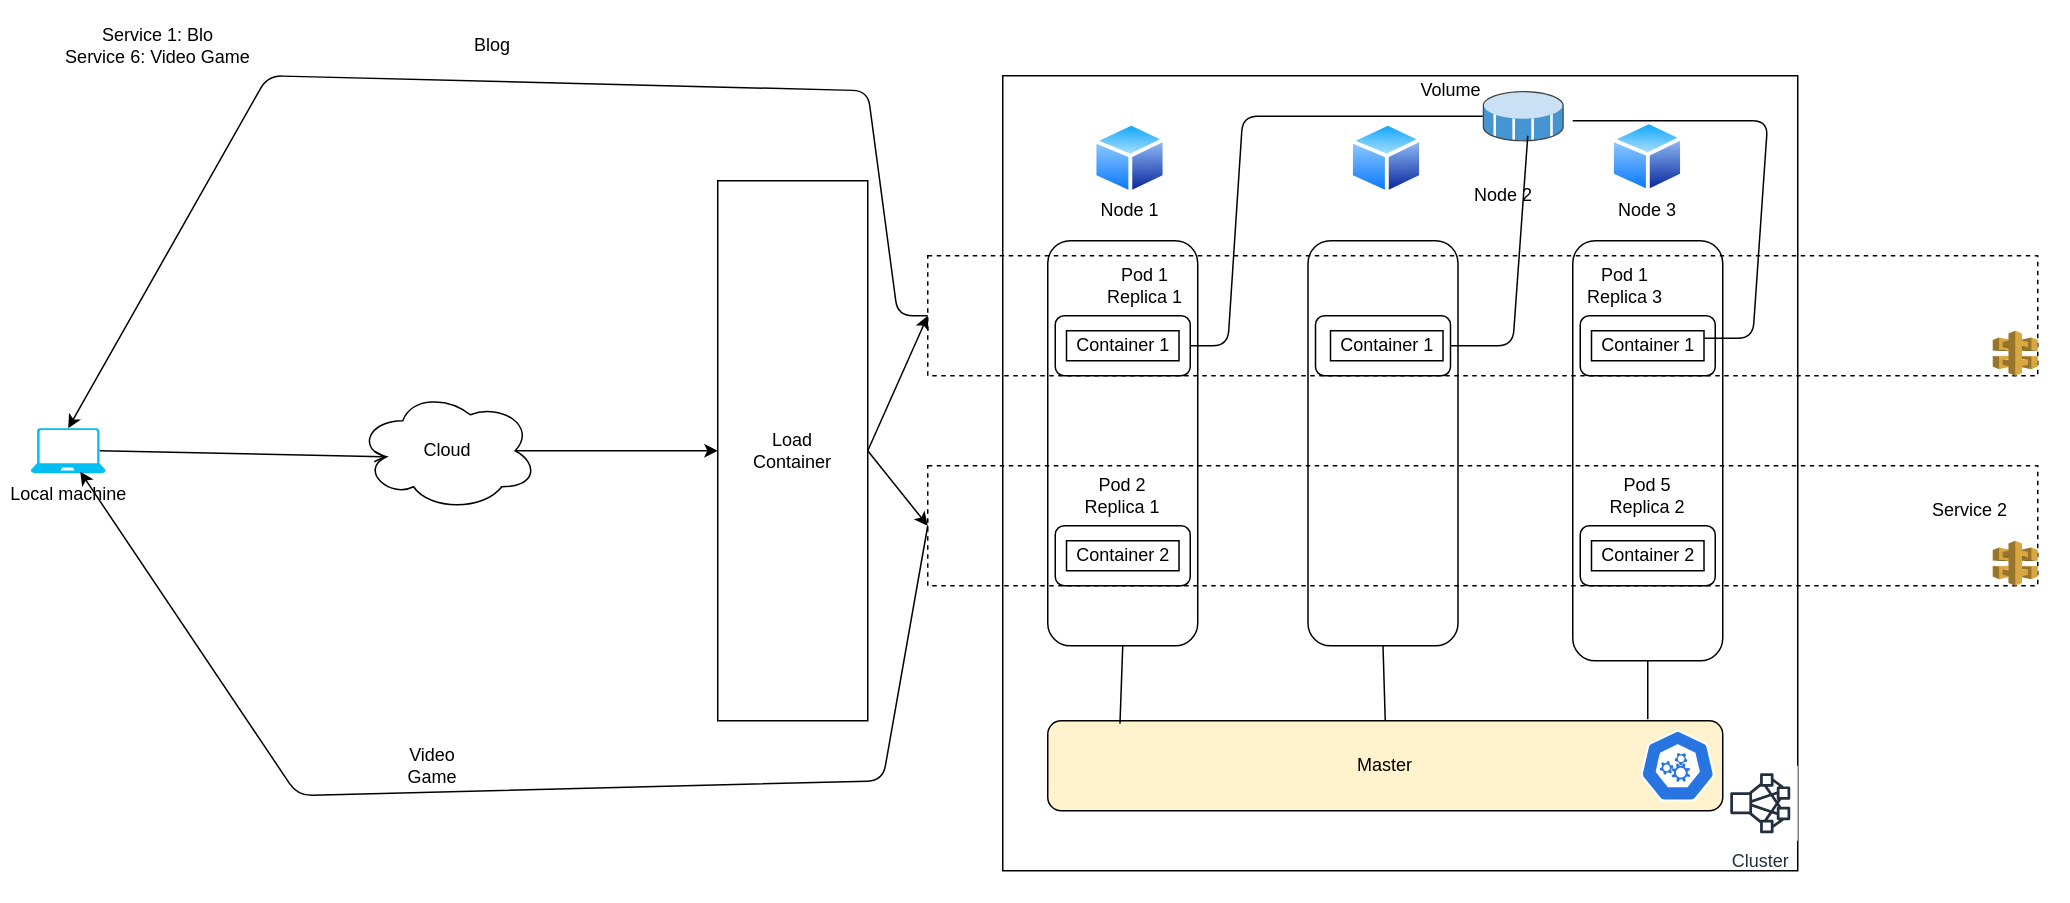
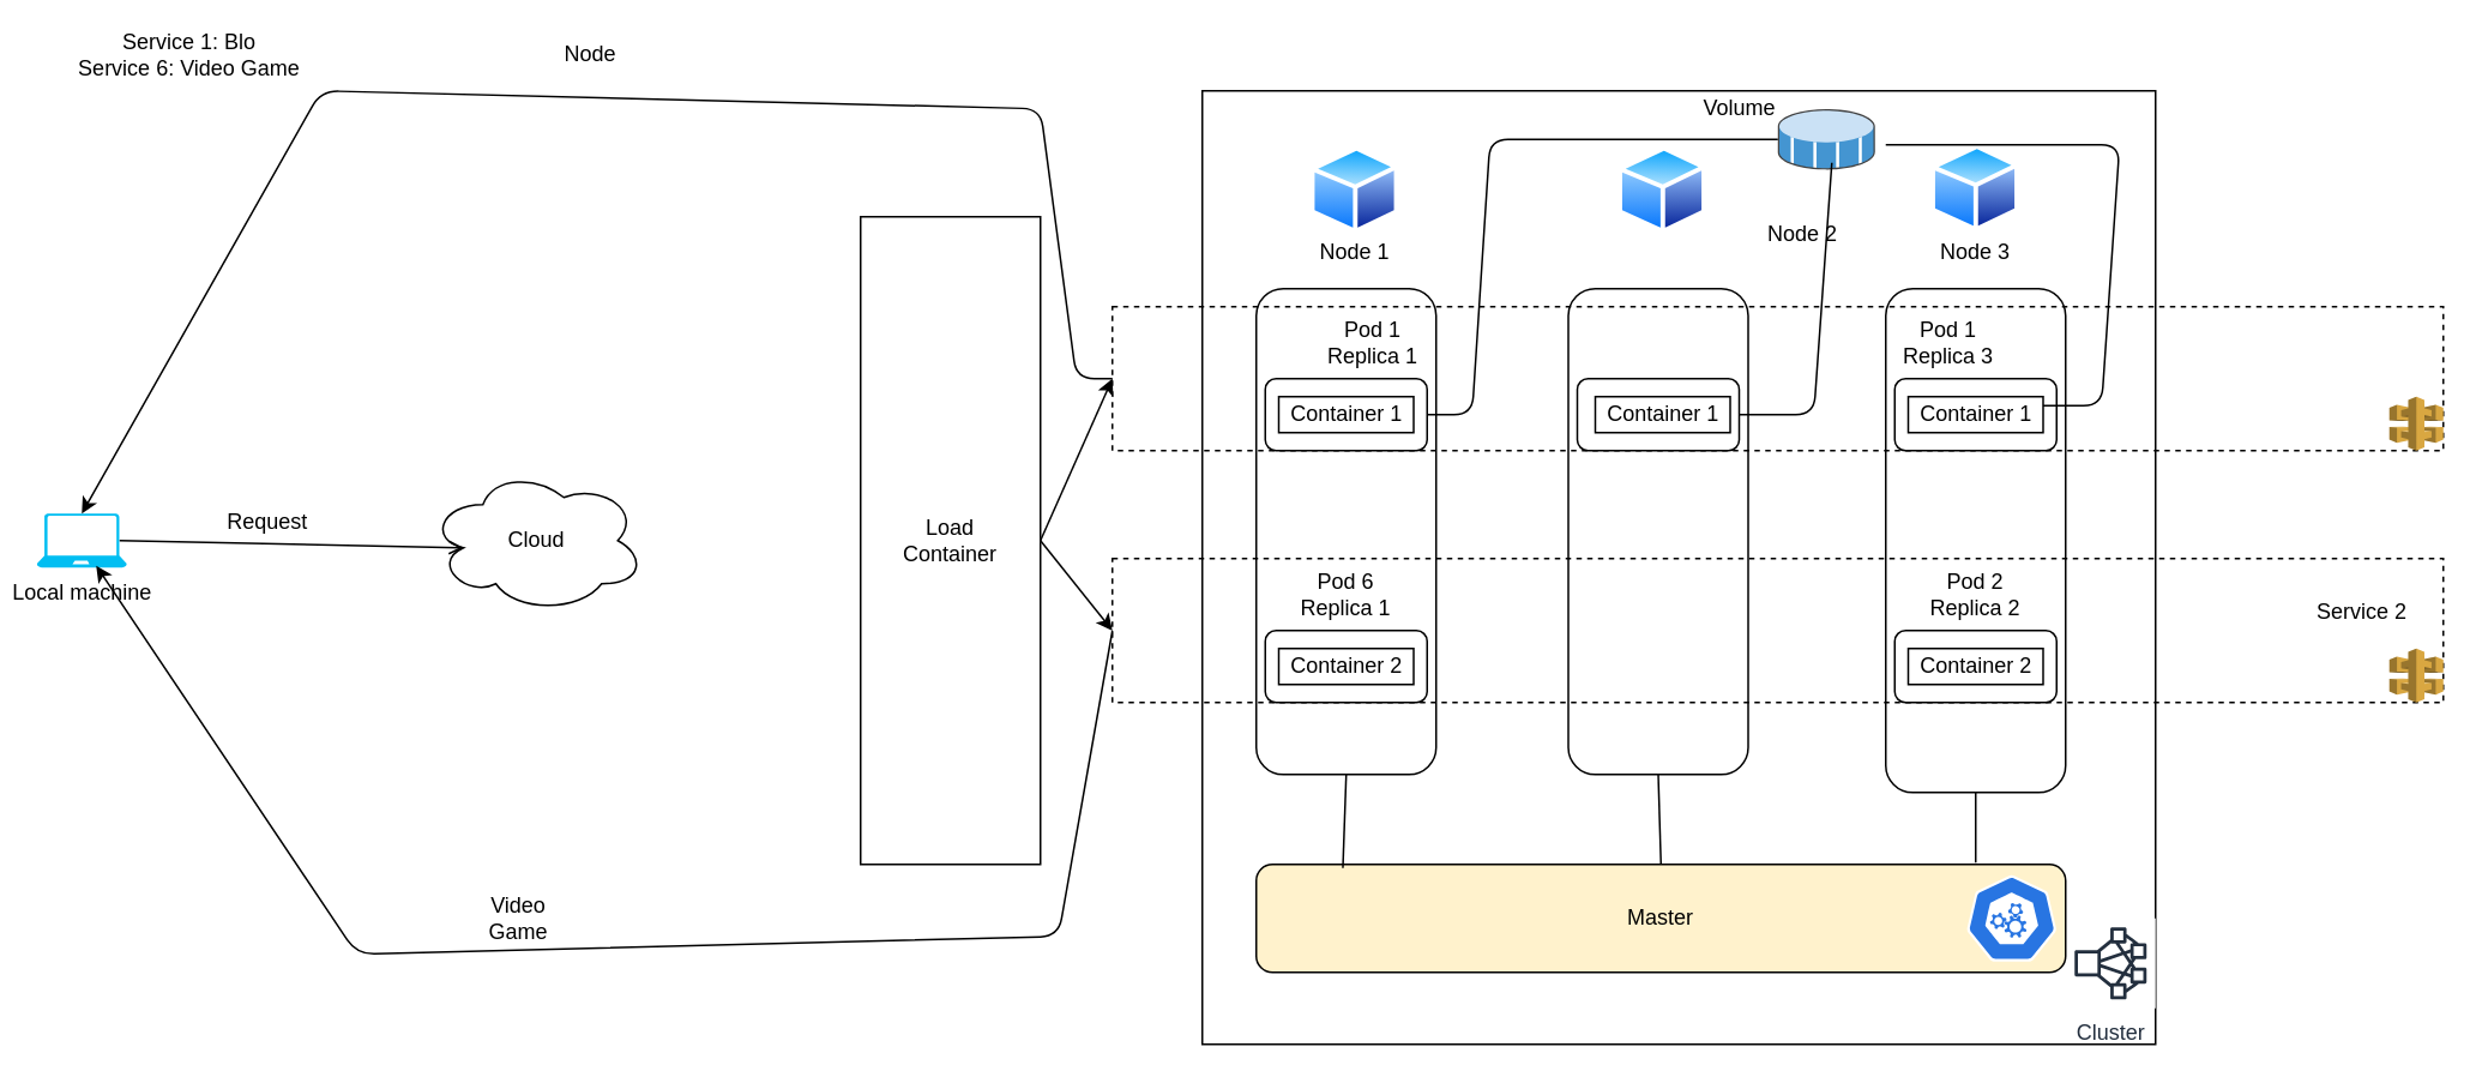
- <mxCell id="51" value="Blog" style="text;html=1;strokeColor=none;fillColor=none;align=center;verticalAlign=middle;whiteSpace=wrap;rounded=0;" vertex="1" parent="1"><mxGeometry x="308" y="20" width="40" height="20" as="geometry" /></mxCell>
+ <mxCell id="51" value="Node" style="text;html=1;strokeColor=none;fillColor=none;align=center;verticalAlign=middle;whiteSpace=wrap;rounded=0;" vertex="1" parent="1"><mxGeometry x="308" y="20" width="40" height="20" as="geometry" /></mxCell>
+ <mxCell id="49" value="Request" style="text;html=1;align=center;verticalAlign=middle;resizable=0;points=[];autosize=1;" vertex="1" parent="1"><mxGeometry x="118" y="280" width="60" height="20" as="geometry" /></mxCell>
- <mxCell id="46" value="" style="endArrow=classic;html=1;exitX=0.875;exitY=0.5;exitDx=0;exitDy=0;exitPerimeter=0;entryX=0;entryY=0.5;entryDx=0;entryDy=0;" edge="1" parent="1" source="45" target="42"><mxGeometry width="50" height="50" relative="1" as="geometry"><mxPoint x="378" y="350" as="sourcePoint" /><mxPoint x="428" y="300" as="targetPoint" /></mxGeometry></mxCell>
- <mxCell id="27" value="Pod 2&lt;br&gt;Replica 1" style="text;html=1;strokeColor=none;fillColor=none;align=center;verticalAlign=middle;whiteSpace=wrap;rounded=0;" vertex="1" parent="1"><mxGeometry x="718" y="320" width="60" height="20" as="geometry" /></mxCell>
+ <mxCell id="27" value="Pod 6&lt;br&gt;Replica 1" style="text;html=1;strokeColor=none;fillColor=none;align=center;verticalAlign=middle;whiteSpace=wrap;rounded=0;" vertex="1" parent="1"><mxGeometry x="718" y="320" width="60" height="20" as="geometry" /></mxCell>
- <mxCell id="28" value="Pod 5&lt;br&gt;Replica 2" style="text;html=1;strokeColor=none;fillColor=none;align=center;verticalAlign=middle;whiteSpace=wrap;rounded=0;" vertex="1" parent="1"><mxGeometry x="1068" y="320" width="60" height="20" as="geometry" /></mxCell>
+ <mxCell id="28" value="Pod 2&lt;br&gt;Replica 2" style="text;html=1;strokeColor=none;fillColor=none;align=center;verticalAlign=middle;whiteSpace=wrap;rounded=0;" vertex="1" parent="1"><mxGeometry x="1068" y="320" width="60" height="20" as="geometry" /></mxCell>
